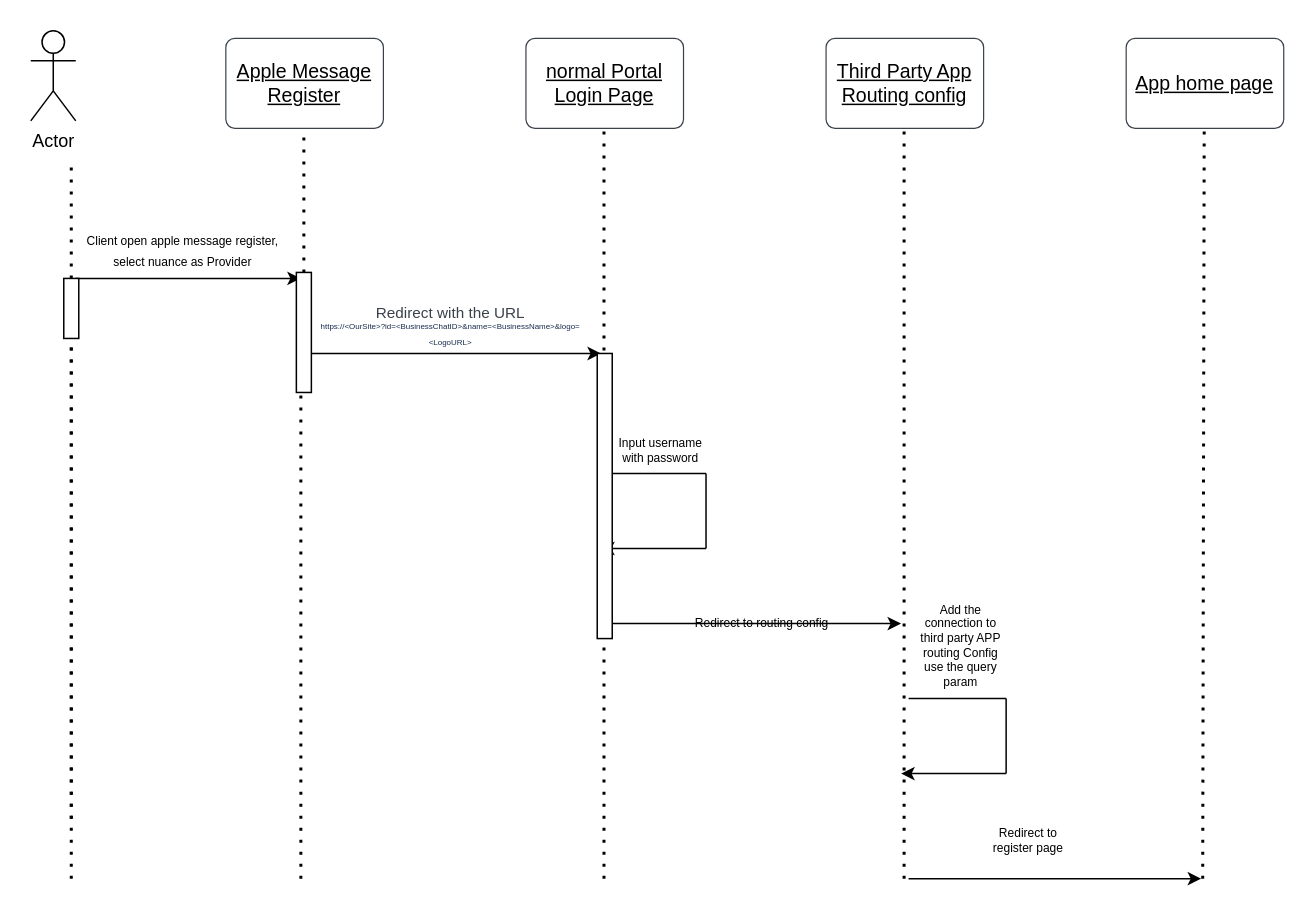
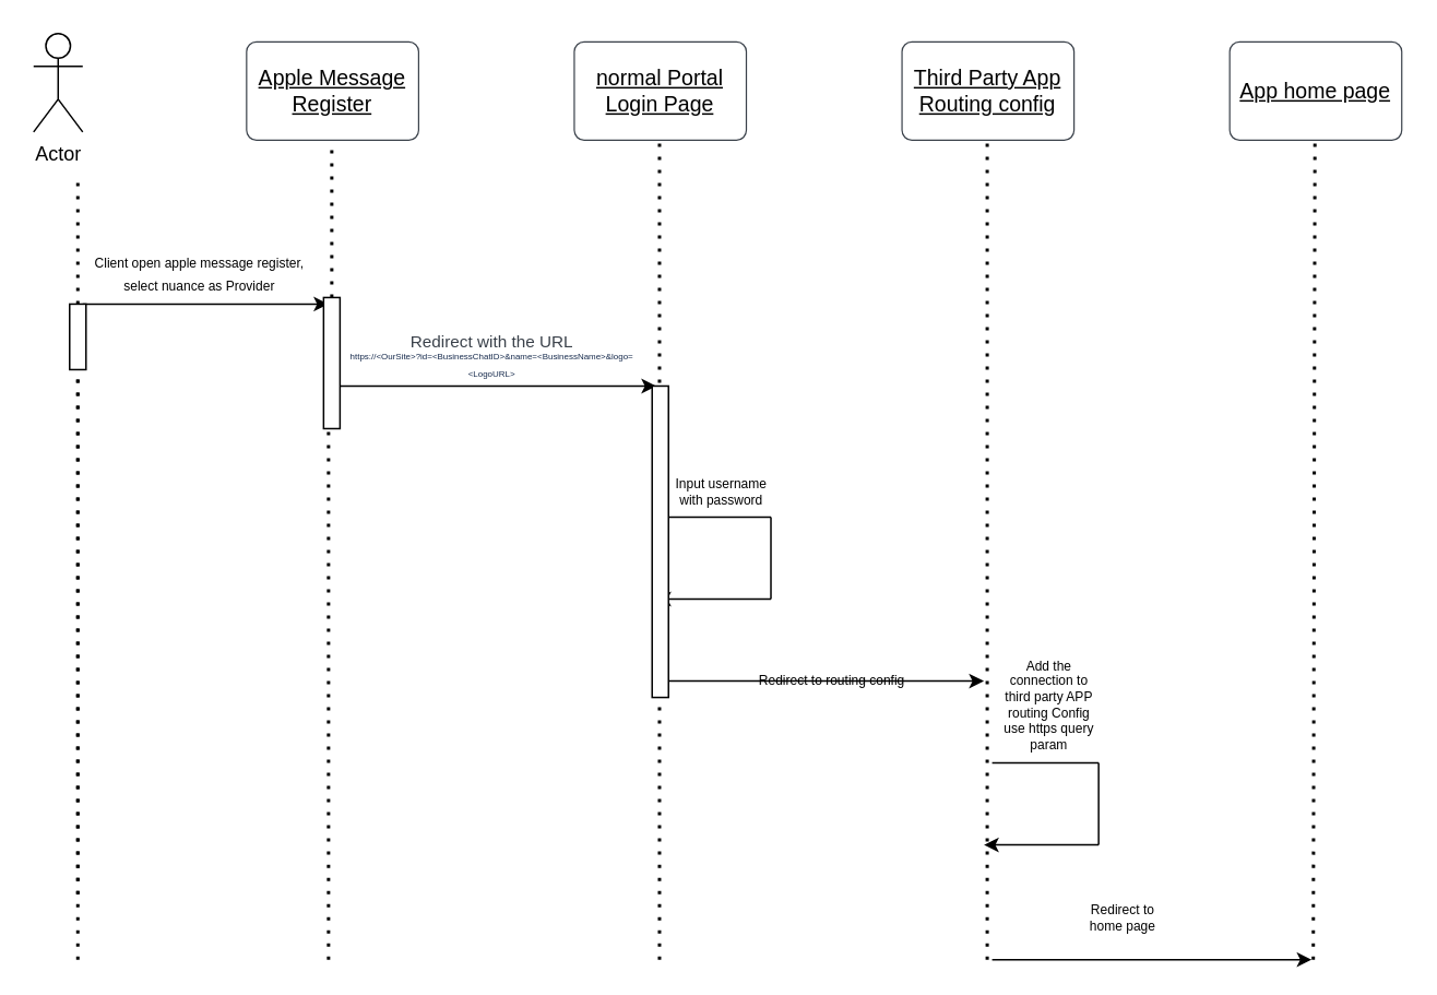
- <mxCell id="30" value="Add the connection to third party APP routing Config use the query param" style="text;html=1;strokeColor=none;fillColor=none;align=center;verticalAlign=middle;whiteSpace=wrap;rounded=0;fontSize=8;" vertex="1" parent="1"><mxGeometry x="610" y="415" width="60" height="30" as="geometry" /></mxCell>
+ <mxCell id="30" value="Add the connection to third party APP routing Config use https query param" style="text;html=1;strokeColor=none;fillColor=none;align=center;verticalAlign=middle;whiteSpace=wrap;rounded=0;fontSize=8;" vertex="1" parent="1"><mxGeometry x="610" y="415" width="60" height="30" as="geometry" /></mxCell>
- <mxCell id="33" value="Redirect to register page" style="text;html=1;strokeColor=none;fillColor=none;align=center;verticalAlign=middle;whiteSpace=wrap;rounded=0;fontSize=8;" vertex="1" parent="1"><mxGeometry x="655" y="545" width="60" height="30" as="geometry" /></mxCell>
+ <mxCell id="33" value="Redirect to home page" style="text;html=1;strokeColor=none;fillColor=none;align=center;verticalAlign=middle;whiteSpace=wrap;rounded=0;fontSize=8;" vertex="1" parent="1"><mxGeometry x="655" y="545" width="60" height="30" as="geometry" /></mxCell>
